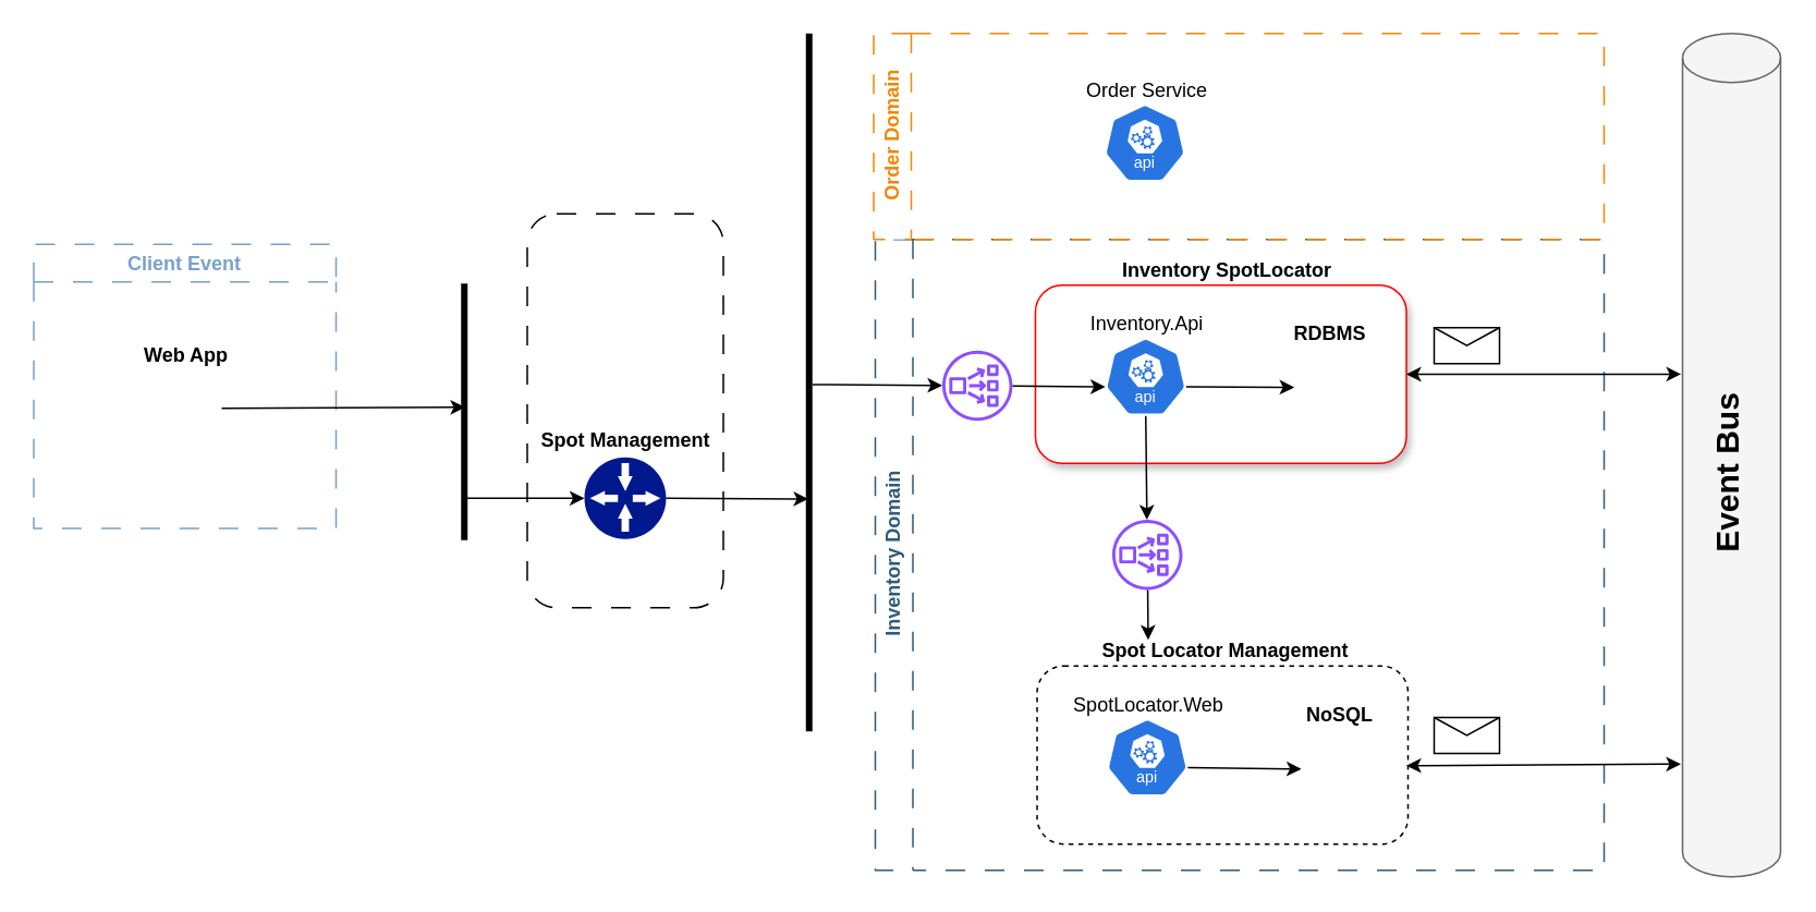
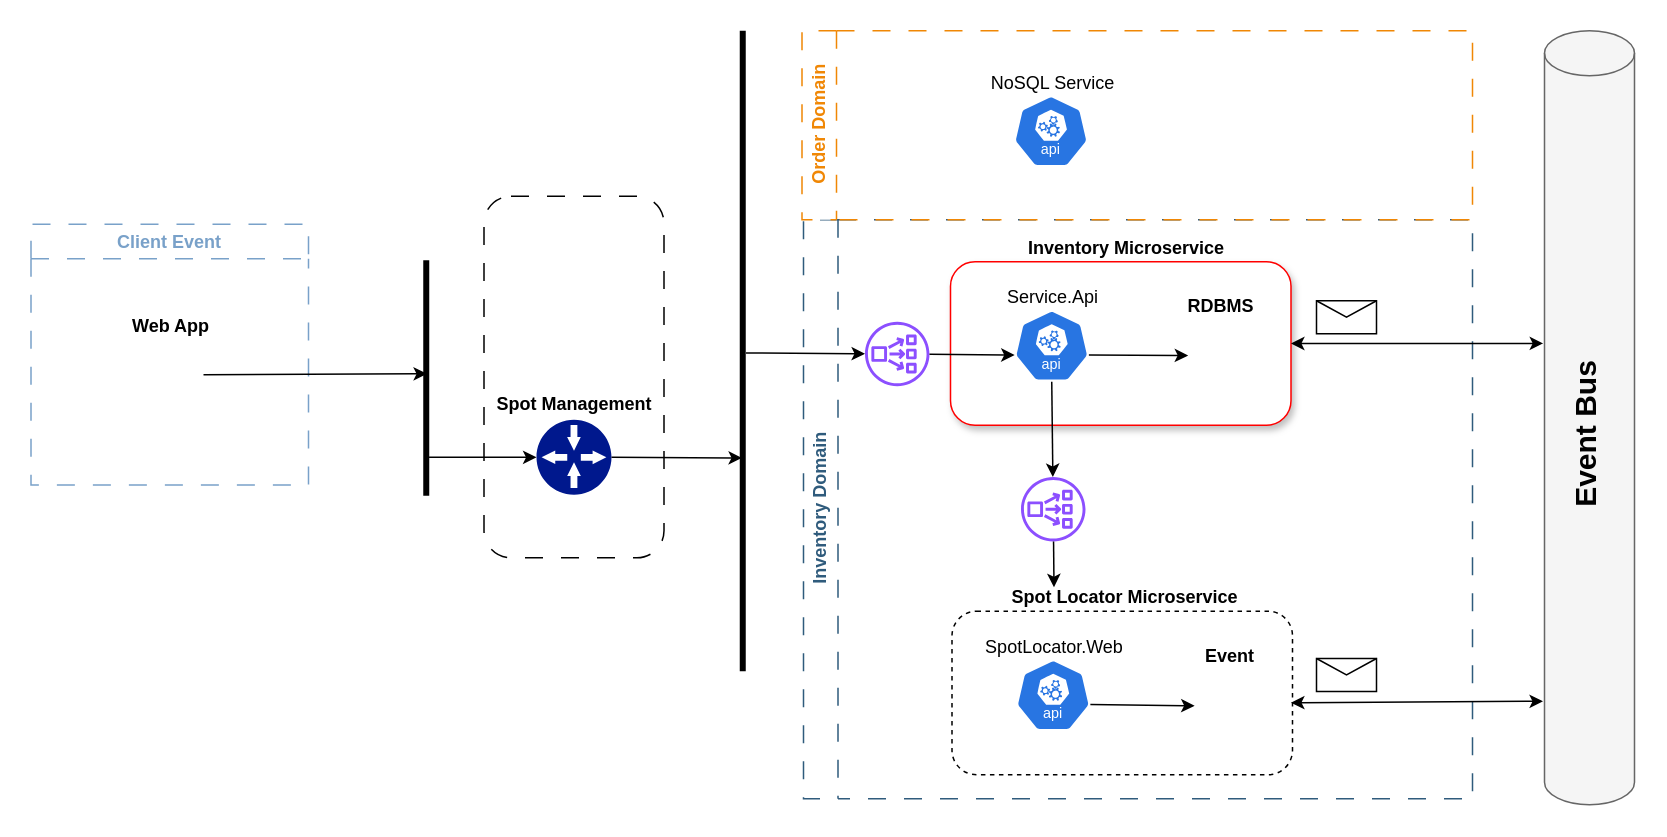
- <mxCell id="34" value="Order Service" style="text;html=1;align=center;verticalAlign=middle;resizable=0;points=[];autosize=1;strokeColor=none;fillColor=none;" parent="32" vertex="1"><mxGeometry width="92" height="26" as="geometry" /></mxCell>
+ <mxCell id="34" value="NoSQL Service" style="text;html=1;align=center;verticalAlign=middle;resizable=0;points=[];autosize=1;strokeColor=none;fillColor=none;" parent="32" vertex="1"><mxGeometry width="92" height="26" as="geometry" /></mxCell>
- <mxCell id="12" value="&lt;b&gt;Inventory SpotLocator&lt;/b&gt;" style="text;html=1;align=center;verticalAlign=middle;whiteSpace=wrap;rounded=0;" parent="3" vertex="1"><mxGeometry x="42" width="151" height="30" as="geometry" /></mxCell>
+ <mxCell id="12" value="&lt;b&gt;Inventory Microservice&lt;/b&gt;" style="text;html=1;align=center;verticalAlign=middle;whiteSpace=wrap;rounded=0;" parent="3" vertex="1"><mxGeometry x="42" width="151" height="30" as="geometry" /></mxCell>
- <mxCell id="7" value="Inventory.Api" style="text;html=1;align=center;verticalAlign=middle;resizable=0;points=[];autosize=1;strokeColor=none;fillColor=none;" parent="5" vertex="1"><mxGeometry x="12" width="87" height="26" as="geometry" /></mxCell>
+ <mxCell id="7" value="Service.Api" style="text;html=1;align=center;verticalAlign=middle;resizable=0;points=[];autosize=1;strokeColor=none;fillColor=none;" parent="5" vertex="1"><mxGeometry x="12" width="87" height="26" as="geometry" /></mxCell>
- <mxCell id="19" value="&lt;b&gt;Spot Locator Management&lt;/b&gt;" style="text;html=1;align=center;verticalAlign=middle;whiteSpace=wrap;rounded=0;" parent="13" vertex="1"><mxGeometry x="25" width="181" height="30" as="geometry" /></mxCell>
+ <mxCell id="19" value="&lt;b&gt;Spot Locator Microservice&lt;/b&gt;" style="text;html=1;align=center;verticalAlign=middle;whiteSpace=wrap;rounded=0;" parent="13" vertex="1"><mxGeometry x="25" width="181" height="30" as="geometry" /></mxCell>
- <mxCell id="22" value="&lt;b&gt;NoSQL&lt;/b&gt;" style="text;html=1;align=center;verticalAlign=middle;resizable=0;points=[];autosize=1;strokeColor=none;fillColor=none;" parent="20" vertex="1"><mxGeometry width="59" height="26" as="geometry" /></mxCell>
+ <mxCell id="22" value="&lt;b&gt;Event&lt;/b&gt;" style="text;html=1;align=center;verticalAlign=middle;resizable=0;points=[];autosize=1;strokeColor=none;fillColor=none;" parent="20" vertex="1"><mxGeometry width="59" height="26" as="geometry" /></mxCell>
